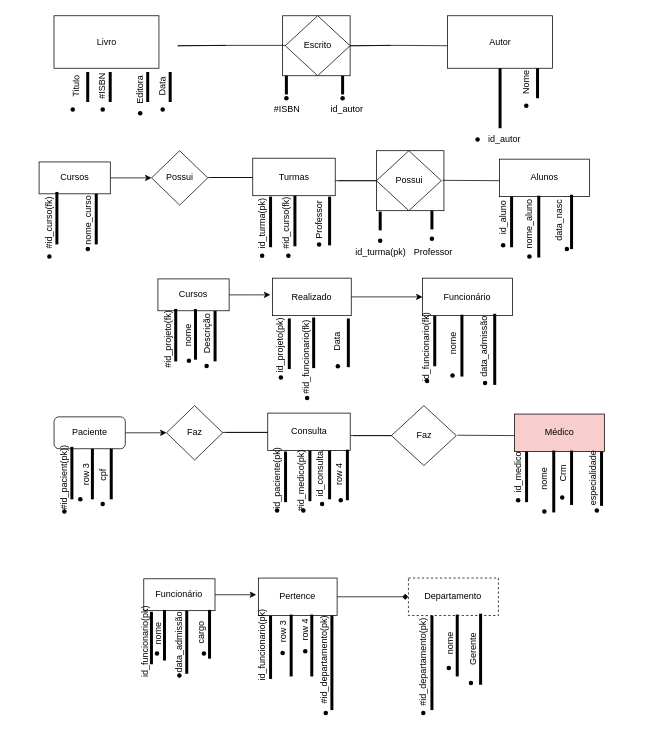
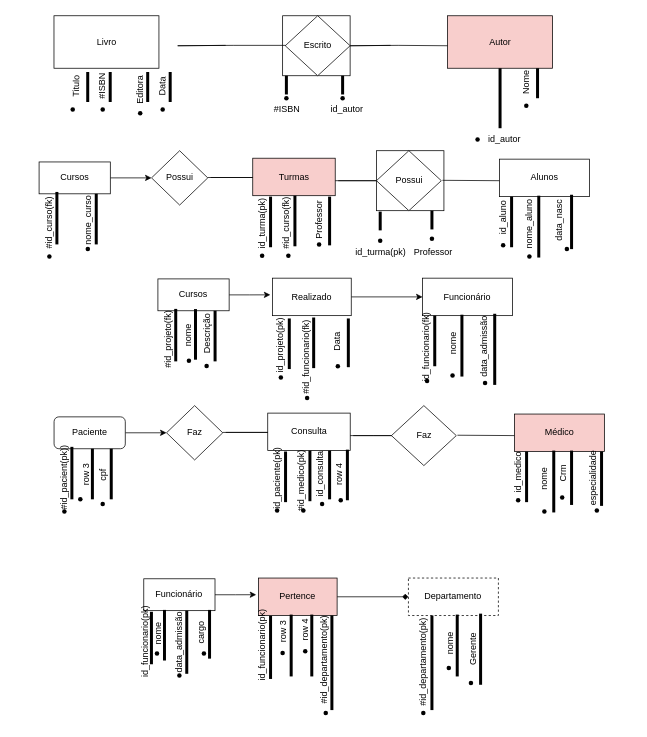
- <mxCell id="5" value="Autor" style="rounded=0;whiteSpace=wrap;html=1;" parent="1" vertex="1"><mxGeometry x="596.5" y="20" width="140" height="70" as="geometry" /></mxCell>
+ <mxCell id="5" value="Autor" style="rounded=0;whiteSpace=wrap;html=1;fillColor=#f8cecc;" parent="1" vertex="1"><mxGeometry x="596.5" y="20" width="140" height="70" as="geometry" /></mxCell>
- <mxCell id="33" value="Turmas" style="rounded=0;whiteSpace=wrap;html=1;" parent="1" vertex="1"><mxGeometry x="336.63" y="210" width="110" height="50" as="geometry" /></mxCell>
+ <mxCell id="33" value="Turmas" style="rounded=0;whiteSpace=wrap;html=1;fillColor=#f8cecc;" parent="1" vertex="1"><mxGeometry x="336.63" y="210" width="110" height="50" as="geometry" /></mxCell>
- <mxCell id="146" value="Pertence" style="rounded=0;whiteSpace=wrap;html=1;" parent="1" vertex="1"><mxGeometry x="344.28" y="770" width="104.87" height="50" as="geometry" /></mxCell>
+ <mxCell id="146" value="Pertence" style="rounded=0;whiteSpace=wrap;html=1;fillColor=#f8cecc;" parent="1" vertex="1"><mxGeometry x="344.28" y="770" width="104.87" height="50" as="geometry" /></mxCell>
